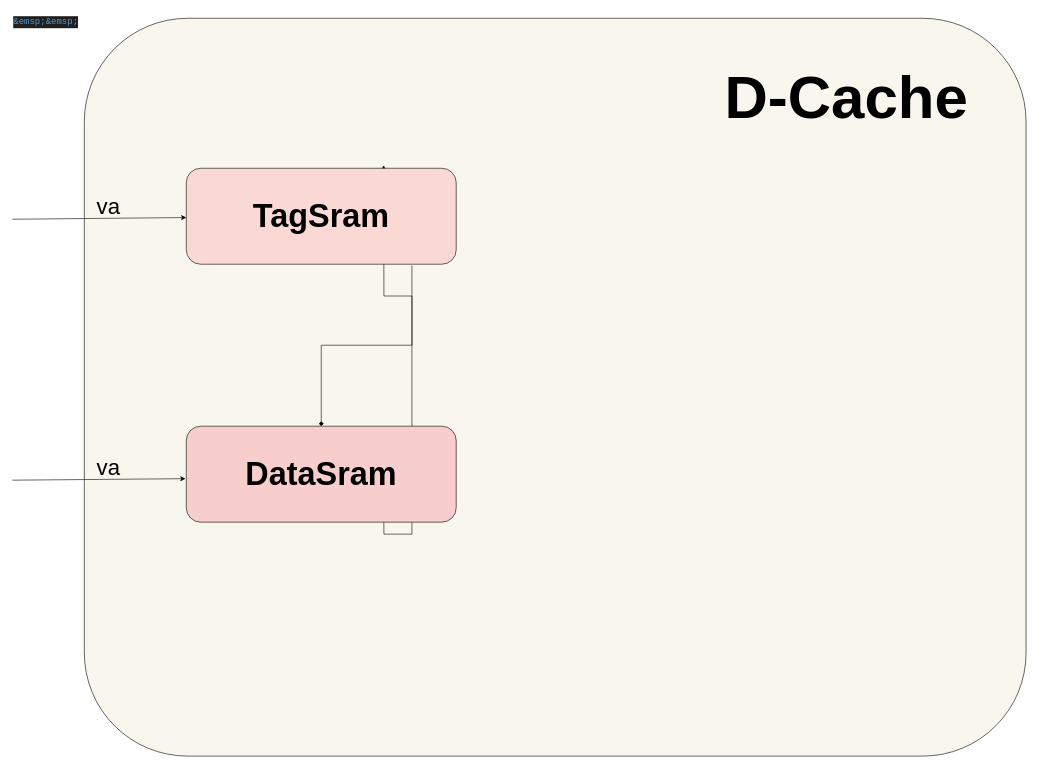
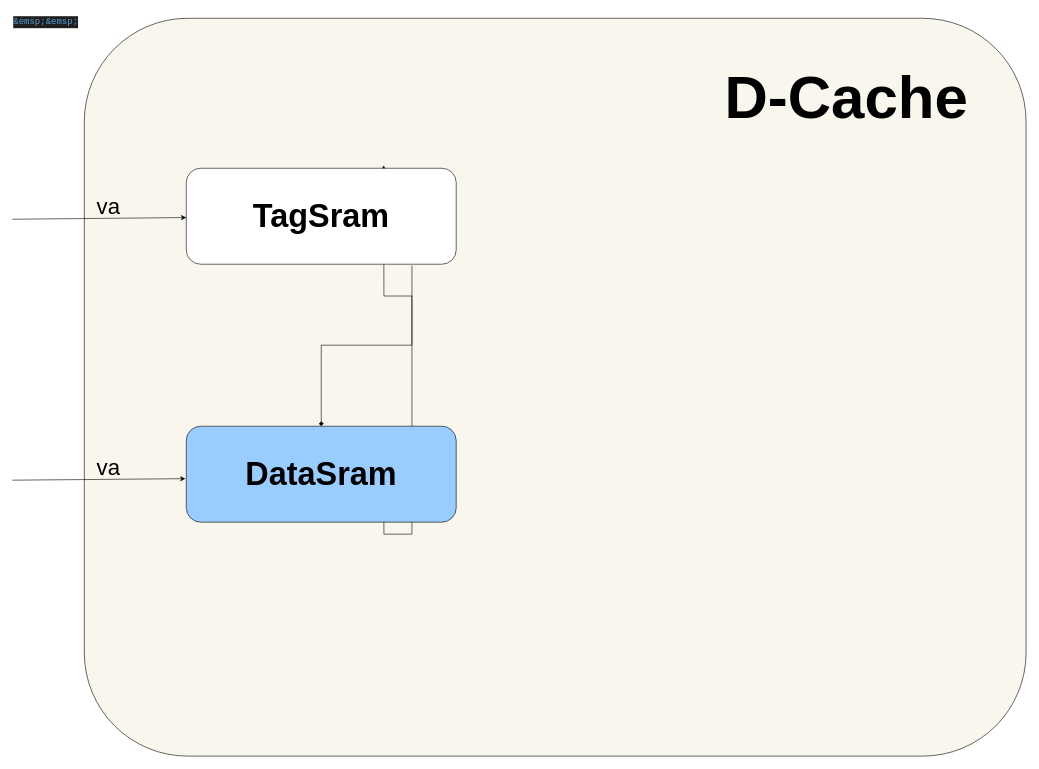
- <mxCell id="5" value="&lt;b style=&quot;&quot;&gt;&lt;font style=&quot;font-size: 54px;&quot; color=&quot;#000000&quot;&gt;TagSram&lt;/font&gt;&lt;/b&gt;" style="rounded=1;whiteSpace=wrap;html=1;fillColor=#fad9d5;strokeColor=#000000;direction=east;flipV=0;fontSize=18;" parent="1" vertex="1"><mxGeometry x="310" y="280" width="450" height="160" as="geometry" /></mxCell>
+ <mxCell id="5" value="&lt;b style=&quot;&quot;&gt;&lt;font style=&quot;font-size: 54px;&quot; color=&quot;#000000&quot;&gt;TagSram&lt;/font&gt;&lt;/b&gt;" style="rounded=1;whiteSpace=wrap;html=1;fillColor=#ffffff;strokeColor=#000000;direction=east;flipV=0;fontSize=18;" parent="1" vertex="1"><mxGeometry x="310" y="280" width="450" height="160" as="geometry" /></mxCell>
- <mxCell id="11" value="&lt;b style=&quot;&quot;&gt;&lt;font style=&quot;font-size: 54px;&quot; color=&quot;#000000&quot;&gt;DataSram&lt;/font&gt;&lt;/b&gt;" style="rounded=1;whiteSpace=wrap;html=1;fillColor=#f8cecc;strokeColor=#000000;direction=east;flipV=0;fontSize=18;" parent="1" vertex="1"><mxGeometry x="310" y="710" width="450" height="160" as="geometry" /></mxCell>
+ <mxCell id="11" value="&lt;b style=&quot;&quot;&gt;&lt;font style=&quot;font-size: 54px;&quot; color=&quot;#000000&quot;&gt;DataSram&lt;/font&gt;&lt;/b&gt;" style="rounded=1;whiteSpace=wrap;html=1;fillColor=#99CCFF;strokeColor=#000000;direction=east;flipV=0;fontSize=18;" parent="1" vertex="1"><mxGeometry x="310" y="710" width="450" height="160" as="geometry" /></mxCell>
